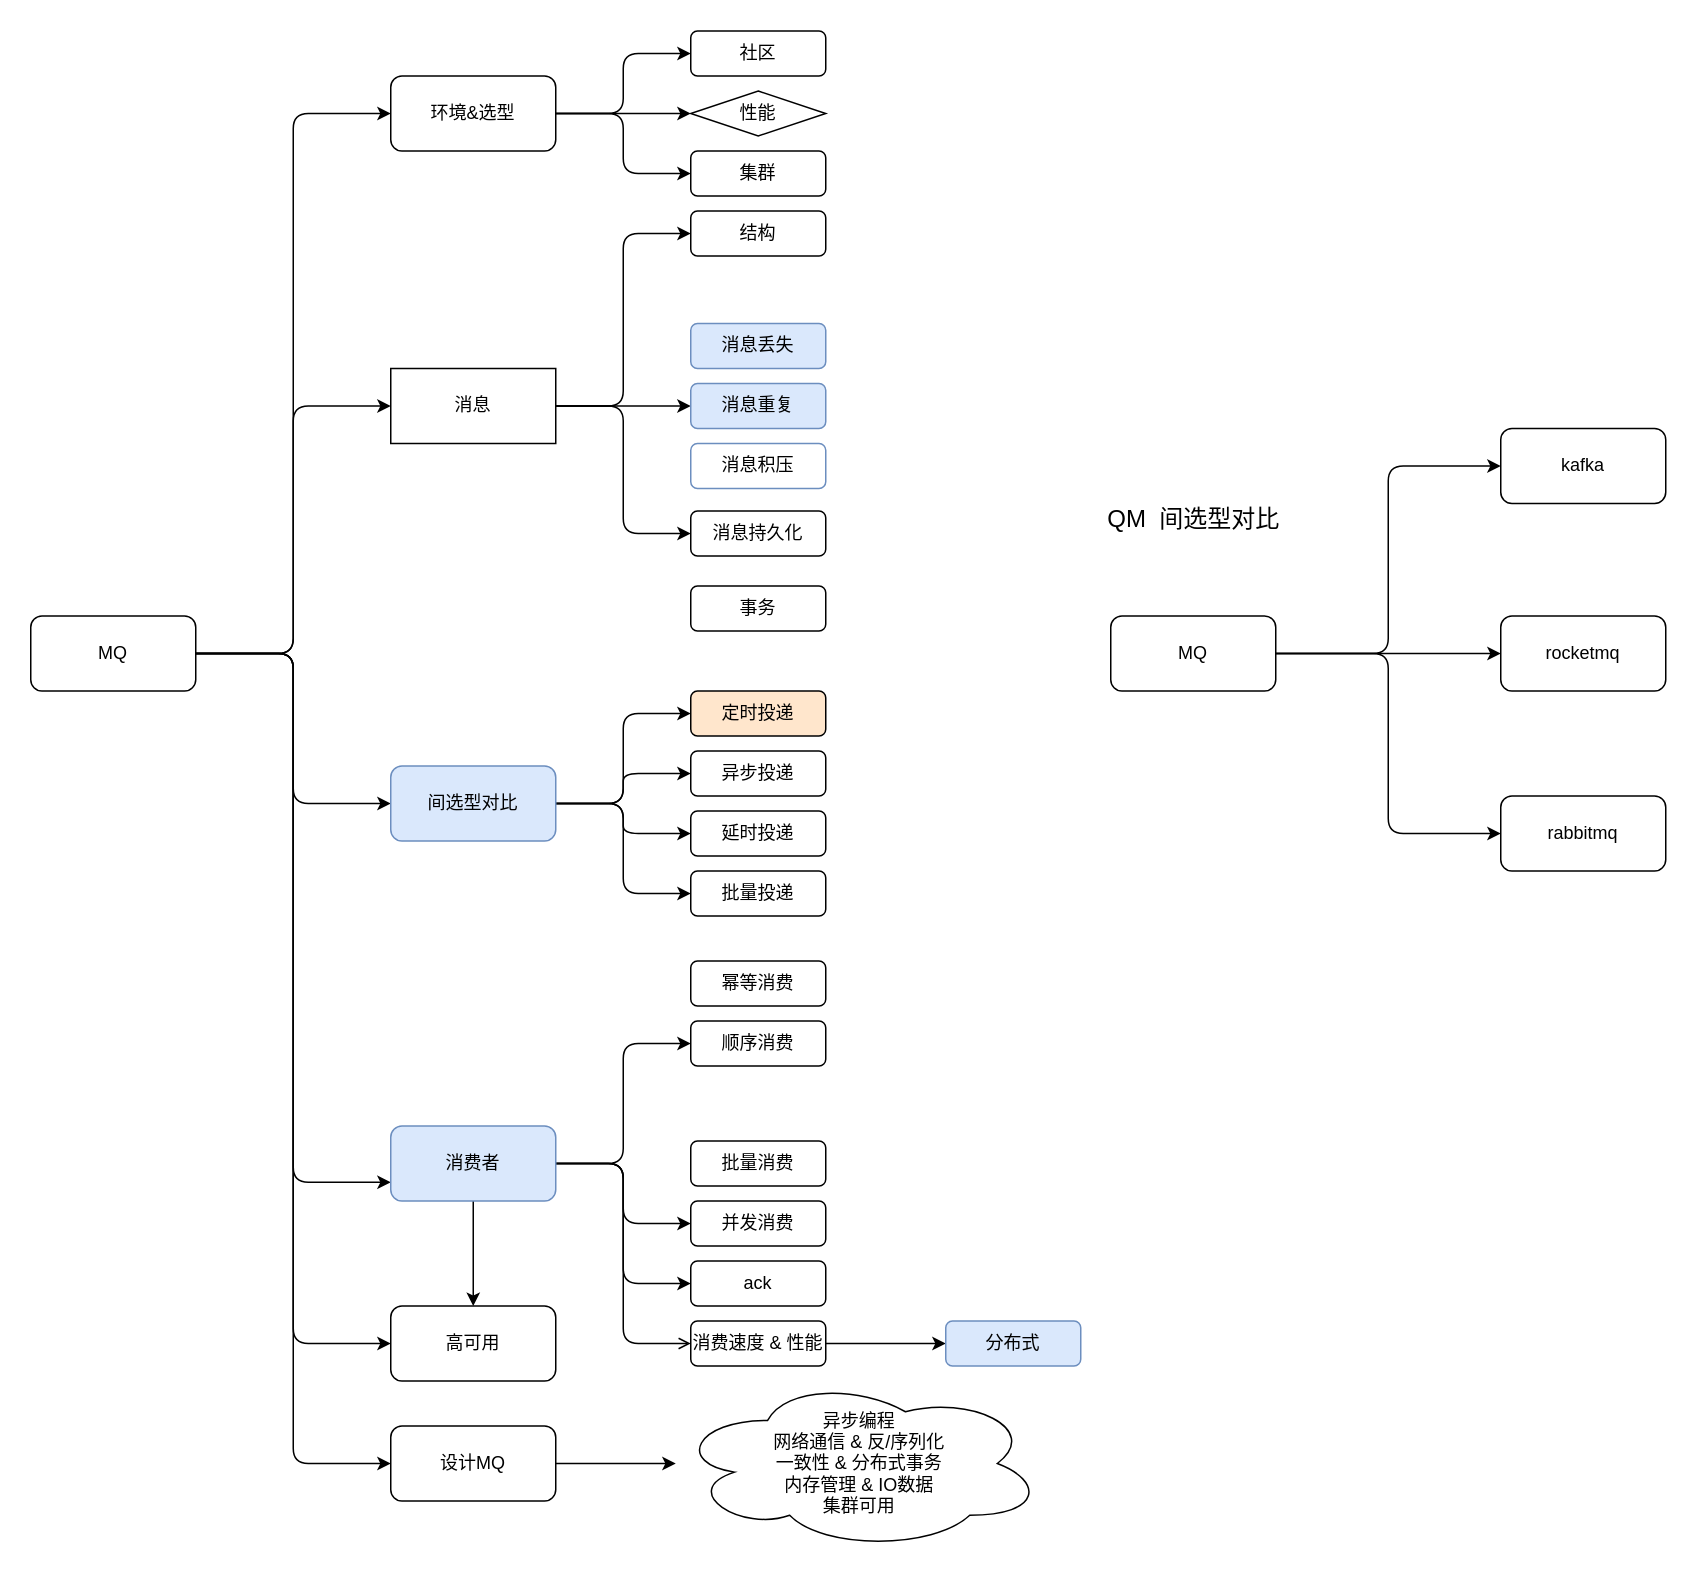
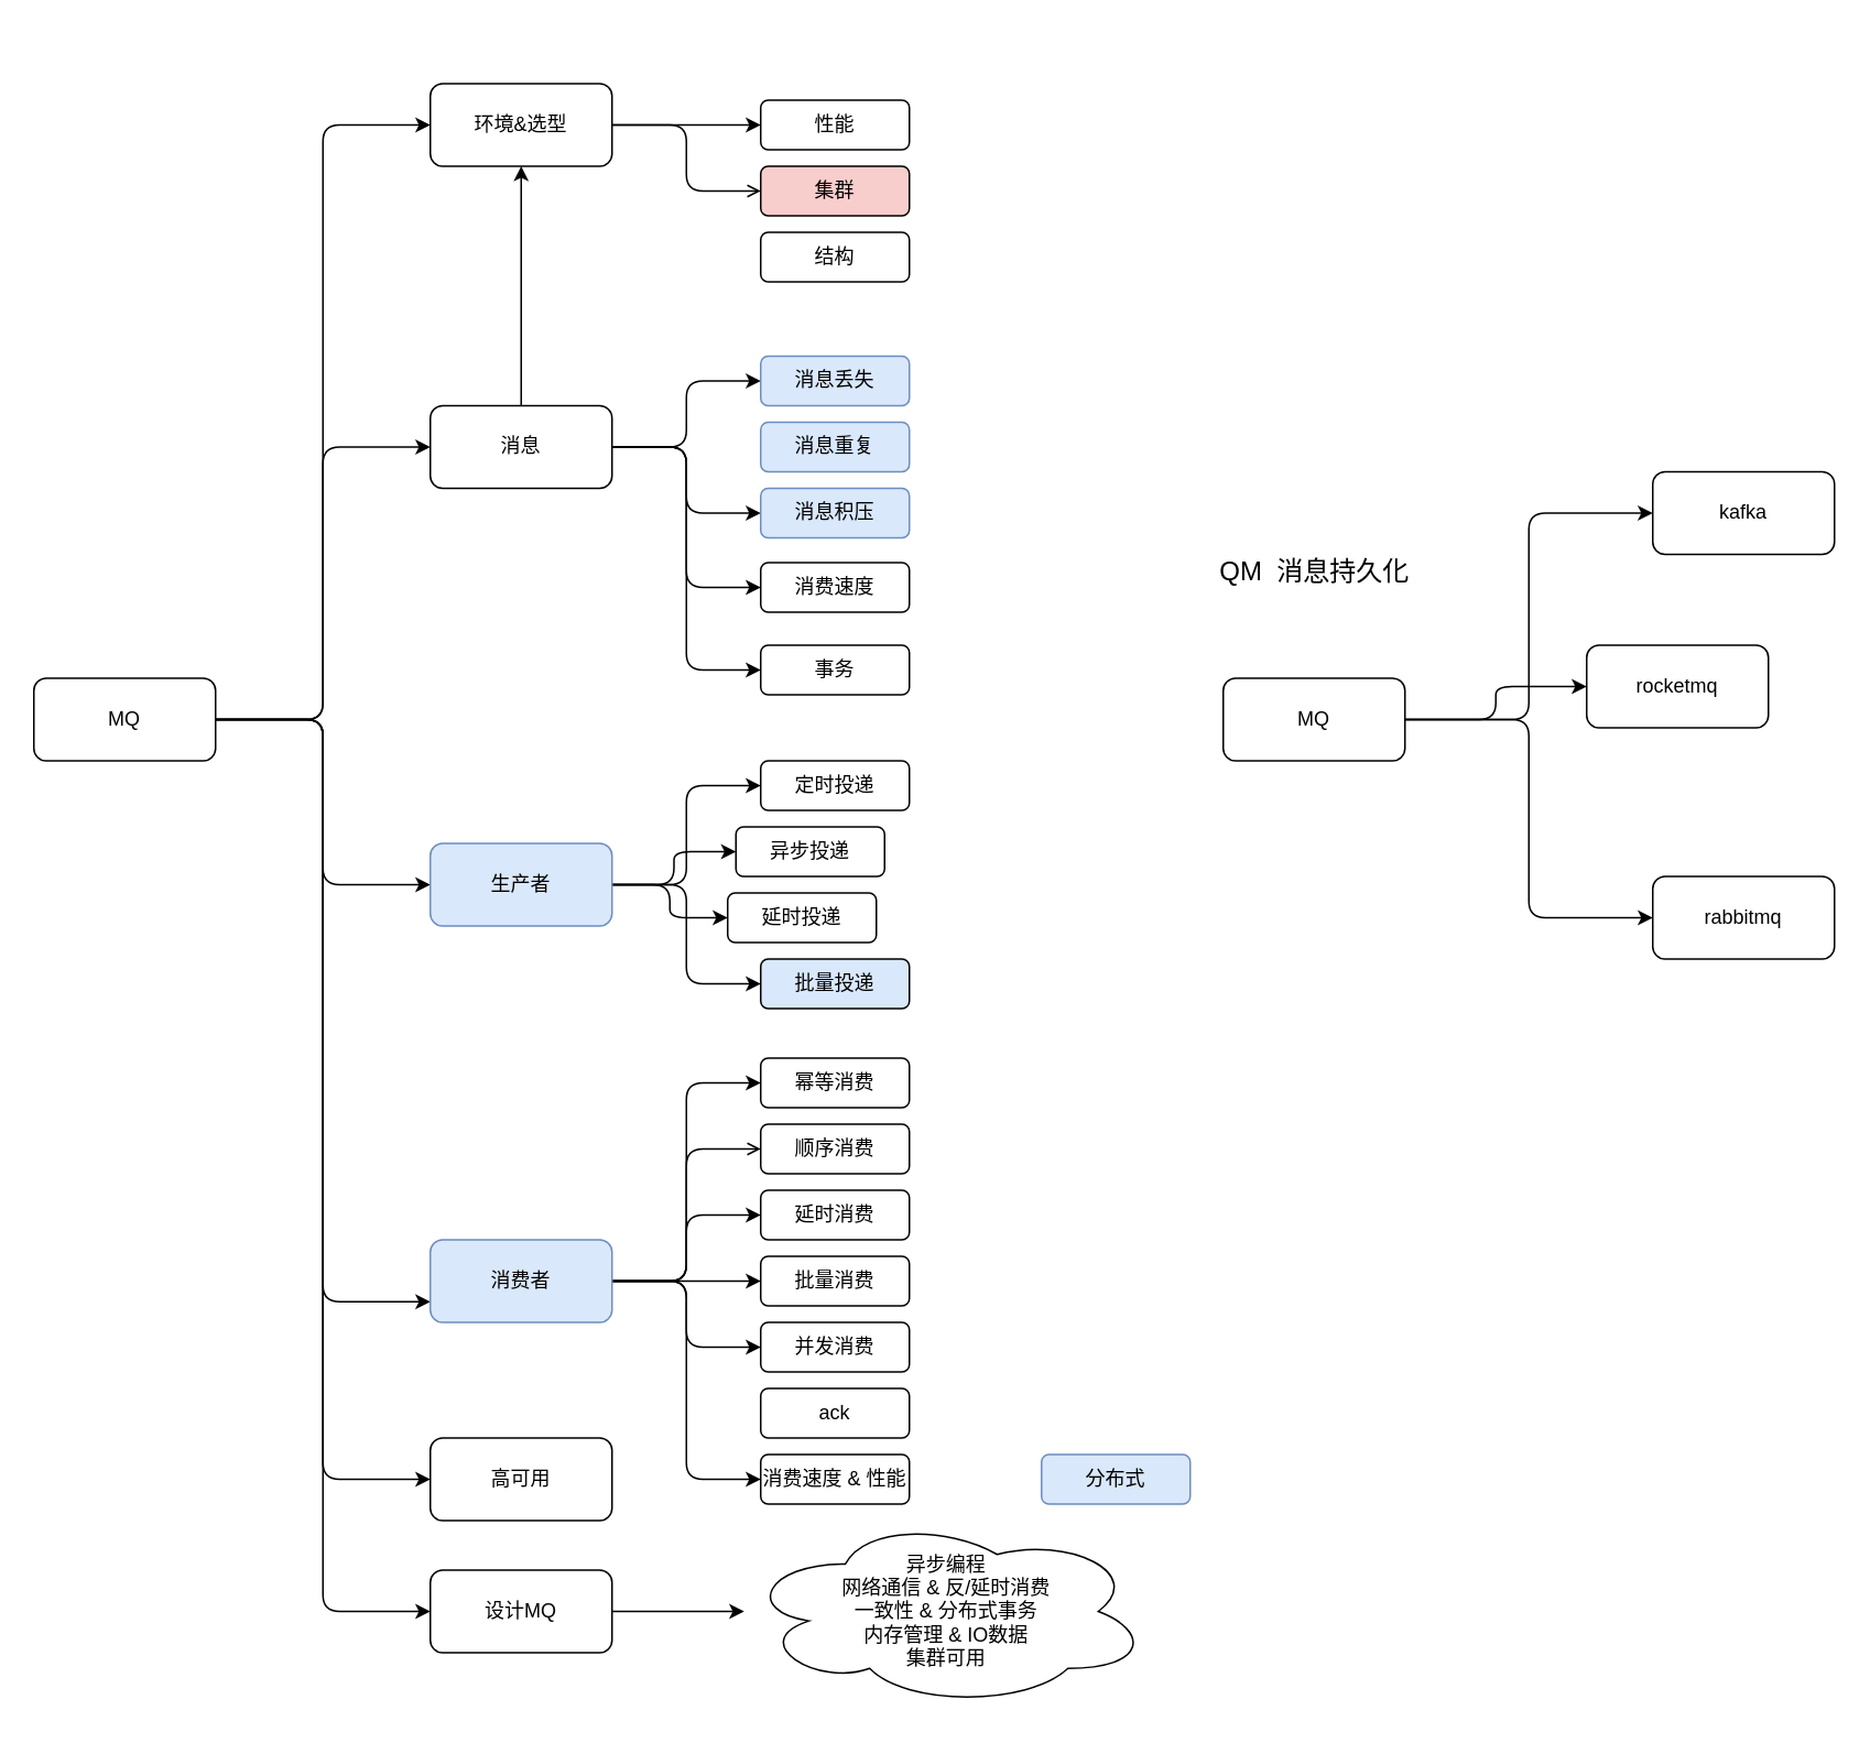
- <mxCell id="13" value="社区" style="rounded=1;whiteSpace=wrap;html=1;" parent="1" vertex="1"><mxGeometry x="460" y="20" width="90" height="30" as="geometry" /></mxCell>
- <mxCell id="11" style="edgeStyle=orthogonalEdgeStyle;rounded=1;orthogonalLoop=1;jettySize=auto;html=1;entryX=0;entryY=0.5;entryDx=0;entryDy=0;" parent="1" source="12" target="13" edge="1"><mxGeometry relative="1" as="geometry" /></mxCell>
- <mxCell id="14" value="性能" style="rhombus;whiteSpace=wrap;html=1;" parent="1" vertex="1"><mxGeometry x="460" y="60" width="90" height="30" as="geometry" /></mxCell>
+ <mxCell id="14" value="性能" style="rounded=1;whiteSpace=wrap;html=1;" parent="1" vertex="1"><mxGeometry x="460" y="60" width="90" height="30" as="geometry" /></mxCell>
- <mxCell id="9" value="" style="edgeStyle=orthogonalEdgeStyle;rounded=1;orthogonalLoop=1;jettySize=auto;html=1;" parent="1" source="12" target="15" edge="1"><mxGeometry relative="1" as="geometry" /></mxCell>
+ <mxCell id="9" value="" style="edgeStyle=orthogonalEdgeStyle;rounded=1;orthogonalLoop=1;jettySize=auto;html=1;endArrow=open;" parent="1" source="12" target="15" edge="1"><mxGeometry relative="1" as="geometry" /></mxCell>
- <mxCell id="15" value="集群" style="rounded=1;whiteSpace=wrap;html=1;" parent="1" vertex="1"><mxGeometry x="460" y="100" width="90" height="30" as="geometry" /></mxCell>
+ <mxCell id="15" value="集群" style="rounded=1;whiteSpace=wrap;html=1;fillColor=#f8cecc;" parent="1" vertex="1"><mxGeometry x="460" y="100" width="90" height="30" as="geometry" /></mxCell>
- <mxCell id="16" style="edgeStyle=orthogonalEdgeStyle;rounded=1;orthogonalLoop=1;jettySize=auto;html=1;entryX=0;entryY=0.5;entryDx=0;entryDy=0;" parent="1" source="22" target="23" edge="1"><mxGeometry relative="1" as="geometry" /></mxCell>
+ <mxCell id="17" style="edgeStyle=orthogonalEdgeStyle;rounded=1;orthogonalLoop=1;jettySize=auto;html=1;entryX=0;entryY=0.5;entryDx=0;entryDy=0;" parent="1" source="22" target="24" edge="1"><mxGeometry relative="1" as="geometry" /></mxCell>
- <mxCell id="22" value="消息" style="whiteSpace=wrap;html=1;rounded=0;" parent="1" vertex="1"><mxGeometry x="260" y="245" width="110" height="50" as="geometry" /></mxCell>
+ <mxCell id="22" value="消息" style="rounded=1;whiteSpace=wrap;html=1;" parent="1" vertex="1"><mxGeometry x="260" y="245" width="110" height="50" as="geometry" /></mxCell>
- <mxCell id="18" style="edgeStyle=orthogonalEdgeStyle;rounded=1;orthogonalLoop=1;jettySize=auto;html=1;entryX=0;entryY=0.5;entryDx=0;entryDy=0;" parent="1" source="22" target="25" edge="1"><mxGeometry relative="1" as="geometry" /></mxCell>
+ <mxCell id="18" style="edgeStyle=orthogonalEdgeStyle;rounded=1;orthogonalLoop=1;jettySize=auto;html=1;" parent="1" source="22" target="12" edge="1"><mxGeometry relative="1" as="geometry" /></mxCell>
+ <mxCell id="19" style="edgeStyle=orthogonalEdgeStyle;rounded=1;orthogonalLoop=1;jettySize=auto;html=1;entryX=0;entryY=0.5;entryDx=0;entryDy=0;" parent="1" source="22" target="26" edge="1"><mxGeometry relative="1" as="geometry" /></mxCell>
- <mxCell id="26" value="消息积压" style="rounded=1;whiteSpace=wrap;html=1;fillColor=#ffffff;strokeColor=#6c8ebf;" parent="1" vertex="1"><mxGeometry x="460" y="295" width="90" height="30" as="geometry" /></mxCell>
+ <mxCell id="26" value="消息积压" style="rounded=1;whiteSpace=wrap;html=1;fillColor=#dae8fc;strokeColor=#6c8ebf;" parent="1" vertex="1"><mxGeometry x="460" y="295" width="90" height="30" as="geometry" /></mxCell>
- <mxCell id="66" value="&lt;font style=&quot;font-size: 16px&quot;&gt;QM&amp;nbsp; 间选型对比&lt;/font&gt;" style="text;html=1;align=center;verticalAlign=middle;resizable=0;points=[];autosize=1;strokeColor=none;" vertex="1" parent="1"><mxGeometry x="730" y="335" width="130" height="20" as="geometry" /></mxCell>
+ <mxCell id="66" value="&lt;font style=&quot;font-size: 16px&quot;&gt;QM&amp;nbsp; 消息持久化&lt;/font&gt;" style="text;html=1;align=center;verticalAlign=middle;resizable=0;points=[];autosize=1;strokeColor=none;" vertex="1" parent="1"><mxGeometry x="730" y="335" width="130" height="20" as="geometry" /></mxCell>
- <mxCell id="27" value="消息持久化" style="rounded=1;whiteSpace=wrap;html=1;" parent="1" vertex="1"><mxGeometry x="460" y="340" width="90" height="30" as="geometry" /></mxCell>
+ <mxCell id="27" value="消费速度" style="rounded=1;whiteSpace=wrap;html=1;" parent="1" vertex="1"><mxGeometry x="460" y="340" width="90" height="30" as="geometry" /></mxCell>
+ <mxCell id="21" style="edgeStyle=orthogonalEdgeStyle;rounded=1;orthogonalLoop=1;jettySize=auto;html=1;entryX=0;entryY=0.5;entryDx=0;entryDy=0;" parent="1" source="22" target="28" edge="1"><mxGeometry relative="1" as="geometry" /></mxCell>
- <mxCell id="64" value="rocketmq" style="rounded=1;whiteSpace=wrap;html=1;" vertex="1" parent="1"><mxGeometry x="1000" y="410" width="110" height="50" as="geometry" /></mxCell>
+ <mxCell id="64" value="rocketmq" style="rounded=1;whiteSpace=wrap;html=1;" vertex="1" parent="1"><mxGeometry x="960" y="390" width="110" height="50" as="geometry" /></mxCell>
- <mxCell id="34" value="定时投递" style="rounded=1;whiteSpace=wrap;html=1;fillColor=#ffe6cc;" parent="1" vertex="1"><mxGeometry x="460" y="460" width="90" height="30" as="geometry" /></mxCell>
+ <mxCell id="34" value="定时投递" style="rounded=1;whiteSpace=wrap;html=1;" parent="1" vertex="1"><mxGeometry x="460" y="460" width="90" height="30" as="geometry" /></mxCell>
- <mxCell id="35" value="异步投递" style="rounded=1;whiteSpace=wrap;html=1;" parent="1" vertex="1"><mxGeometry x="460" y="500" width="90" height="30" as="geometry" /></mxCell>
+ <mxCell id="35" value="异步投递" style="rounded=1;whiteSpace=wrap;html=1;" parent="1" vertex="1"><mxGeometry x="445" y="500" width="90" height="30" as="geometry" /></mxCell>
- <mxCell id="33" value="间选型对比" style="rounded=1;whiteSpace=wrap;html=1;fillColor=#dae8fc;strokeColor=#6c8ebf;" parent="1" vertex="1"><mxGeometry x="260" y="510" width="110" height="50" as="geometry" /></mxCell>
+ <mxCell id="33" value="生产者" style="rounded=1;whiteSpace=wrap;html=1;fillColor=#dae8fc;strokeColor=#6c8ebf;" parent="1" vertex="1"><mxGeometry x="260" y="510" width="110" height="50" as="geometry" /></mxCell>
- <mxCell id="36" value="延时投递" style="rounded=1;whiteSpace=wrap;html=1;" parent="1" vertex="1"><mxGeometry x="460" y="540" width="90" height="30" as="geometry" /></mxCell>
+ <mxCell id="36" value="延时投递" style="rounded=1;whiteSpace=wrap;html=1;" parent="1" vertex="1"><mxGeometry x="440" y="540" width="90" height="30" as="geometry" /></mxCell>
- <mxCell id="37" value="批量投递" style="rounded=1;whiteSpace=wrap;html=1;" parent="1" vertex="1"><mxGeometry x="460" y="580" width="90" height="30" as="geometry" /></mxCell>
+ <mxCell id="37" value="批量投递" style="rounded=1;whiteSpace=wrap;html=1;fillColor=#dae8fc;" parent="1" vertex="1"><mxGeometry x="460" y="580" width="90" height="30" as="geometry" /></mxCell>
- <mxCell id="39" style="edgeStyle=orthogonalEdgeStyle;rounded=1;orthogonalLoop=1;jettySize=auto;html=1;entryX=0;entryY=0.5;entryDx=0;entryDy=0;" parent="1" source="45" target="47" edge="1"><mxGeometry relative="1" as="geometry" /></mxCell>
+ <mxCell id="39" style="edgeStyle=orthogonalEdgeStyle;rounded=1;orthogonalLoop=1;jettySize=auto;html=1;entryX=0;entryY=0.5;entryDx=0;entryDy=0;endArrow=open;" parent="1" source="45" target="47" edge="1"><mxGeometry relative="1" as="geometry" /></mxCell>
+ <mxCell id="40" style="edgeStyle=orthogonalEdgeStyle;rounded=1;orthogonalLoop=1;jettySize=auto;html=1;entryX=0;entryY=0.5;entryDx=0;entryDy=0;" parent="1" source="45" target="48" edge="1"><mxGeometry relative="1" as="geometry" /></mxCell>
+ <mxCell id="48" value="延时消费" style="rounded=1;whiteSpace=wrap;html=1;" parent="1" vertex="1"><mxGeometry x="460" y="720" width="90" height="30" as="geometry" /></mxCell>
+ <mxCell id="41" style="edgeStyle=orthogonalEdgeStyle;rounded=1;orthogonalLoop=1;jettySize=auto;html=1;entryX=0;entryY=0.5;entryDx=0;entryDy=0;" parent="1" source="45" target="49" edge="1"><mxGeometry relative="1" as="geometry" /></mxCell>
- <mxCell id="38" style="edgeStyle=orthogonalEdgeStyle;rounded=1;orthogonalLoop=1;jettySize=auto;html=1;" parent="1" source="45" target="57" edge="1"><mxGeometry relative="1" as="geometry" /></mxCell>
+ <mxCell id="38" style="edgeStyle=orthogonalEdgeStyle;rounded=1;orthogonalLoop=1;jettySize=auto;html=1;entryX=0;entryY=0.5;entryDx=0;entryDy=0;" parent="1" source="45" target="46" edge="1"><mxGeometry relative="1" as="geometry" /></mxCell>
- <mxCell id="43" style="edgeStyle=orthogonalEdgeStyle;rounded=1;orthogonalLoop=1;jettySize=auto;html=1;entryX=0;entryY=0.5;entryDx=0;entryDy=0;" parent="1" source="45" target="51" edge="1"><mxGeometry relative="1" as="geometry" /></mxCell>
- <mxCell id="44" style="edgeStyle=orthogonalEdgeStyle;rounded=1;orthogonalLoop=1;jettySize=auto;html=1;entryX=0;entryY=0.5;entryDx=0;entryDy=0;endArrow=open;" parent="1" source="45" target="53" edge="1"><mxGeometry relative="1" as="geometry" /></mxCell>
+ <mxCell id="44" style="edgeStyle=orthogonalEdgeStyle;rounded=1;orthogonalLoop=1;jettySize=auto;html=1;entryX=0;entryY=0.5;entryDx=0;entryDy=0;" parent="1" source="45" target="53" edge="1"><mxGeometry relative="1" as="geometry" /></mxCell>
- <mxCell id="52" value="" style="edgeStyle=orthogonalEdgeStyle;rounded=1;orthogonalLoop=1;jettySize=auto;html=1;" parent="1" source="53" target="56" edge="1"><mxGeometry relative="1" as="geometry" /></mxCell>
- <mxCell id="58" value="异步编程&lt;br&gt;网络通信 &amp;amp; 反/序列化&lt;br&gt;一致性 &amp;amp; 分布式事务&lt;br&gt;内存管理 &amp;amp; IO数据&lt;br&gt;集群可用" style="ellipse;shape=cloud;whiteSpace=wrap;html=1;rounded=1;" parent="1" vertex="1"><mxGeometry x="450" y="917.5" width="245" height="115" as="geometry" /></mxCell>
+ <mxCell id="58" value="异步编程&lt;br&gt;网络通信 &amp;amp; 反/延时消费&lt;br&gt;一致性 &amp;amp; 分布式事务&lt;br&gt;内存管理 &amp;amp; IO数据&lt;br&gt;集群可用" style="ellipse;shape=cloud;whiteSpace=wrap;html=1;rounded=1;" parent="1" vertex="1"><mxGeometry x="450" y="917.5" width="245" height="115" as="geometry" /></mxCell>
